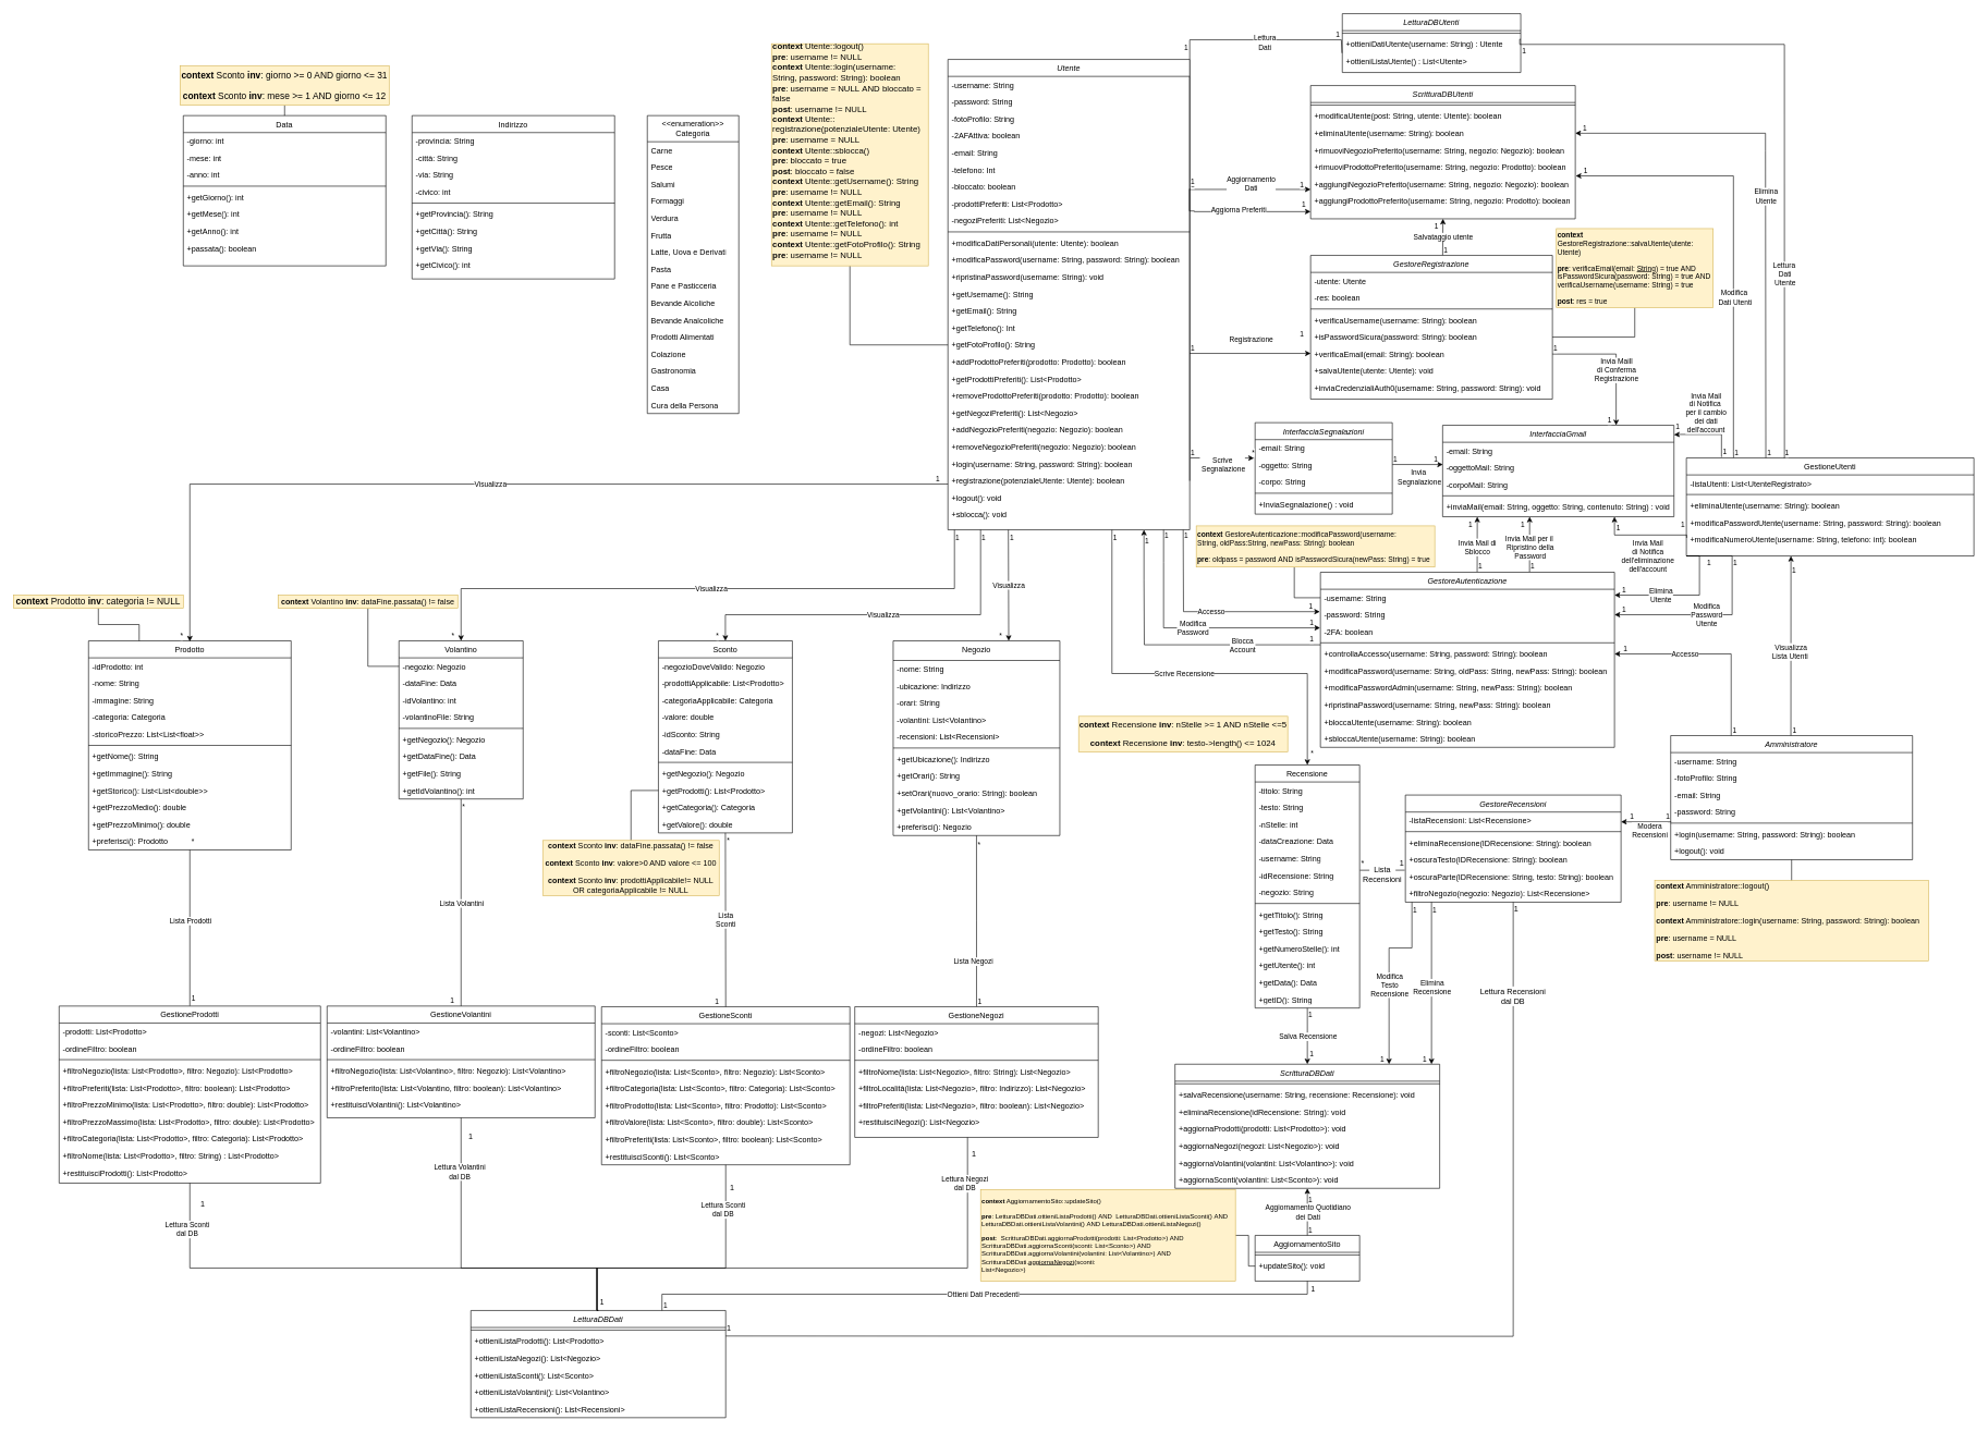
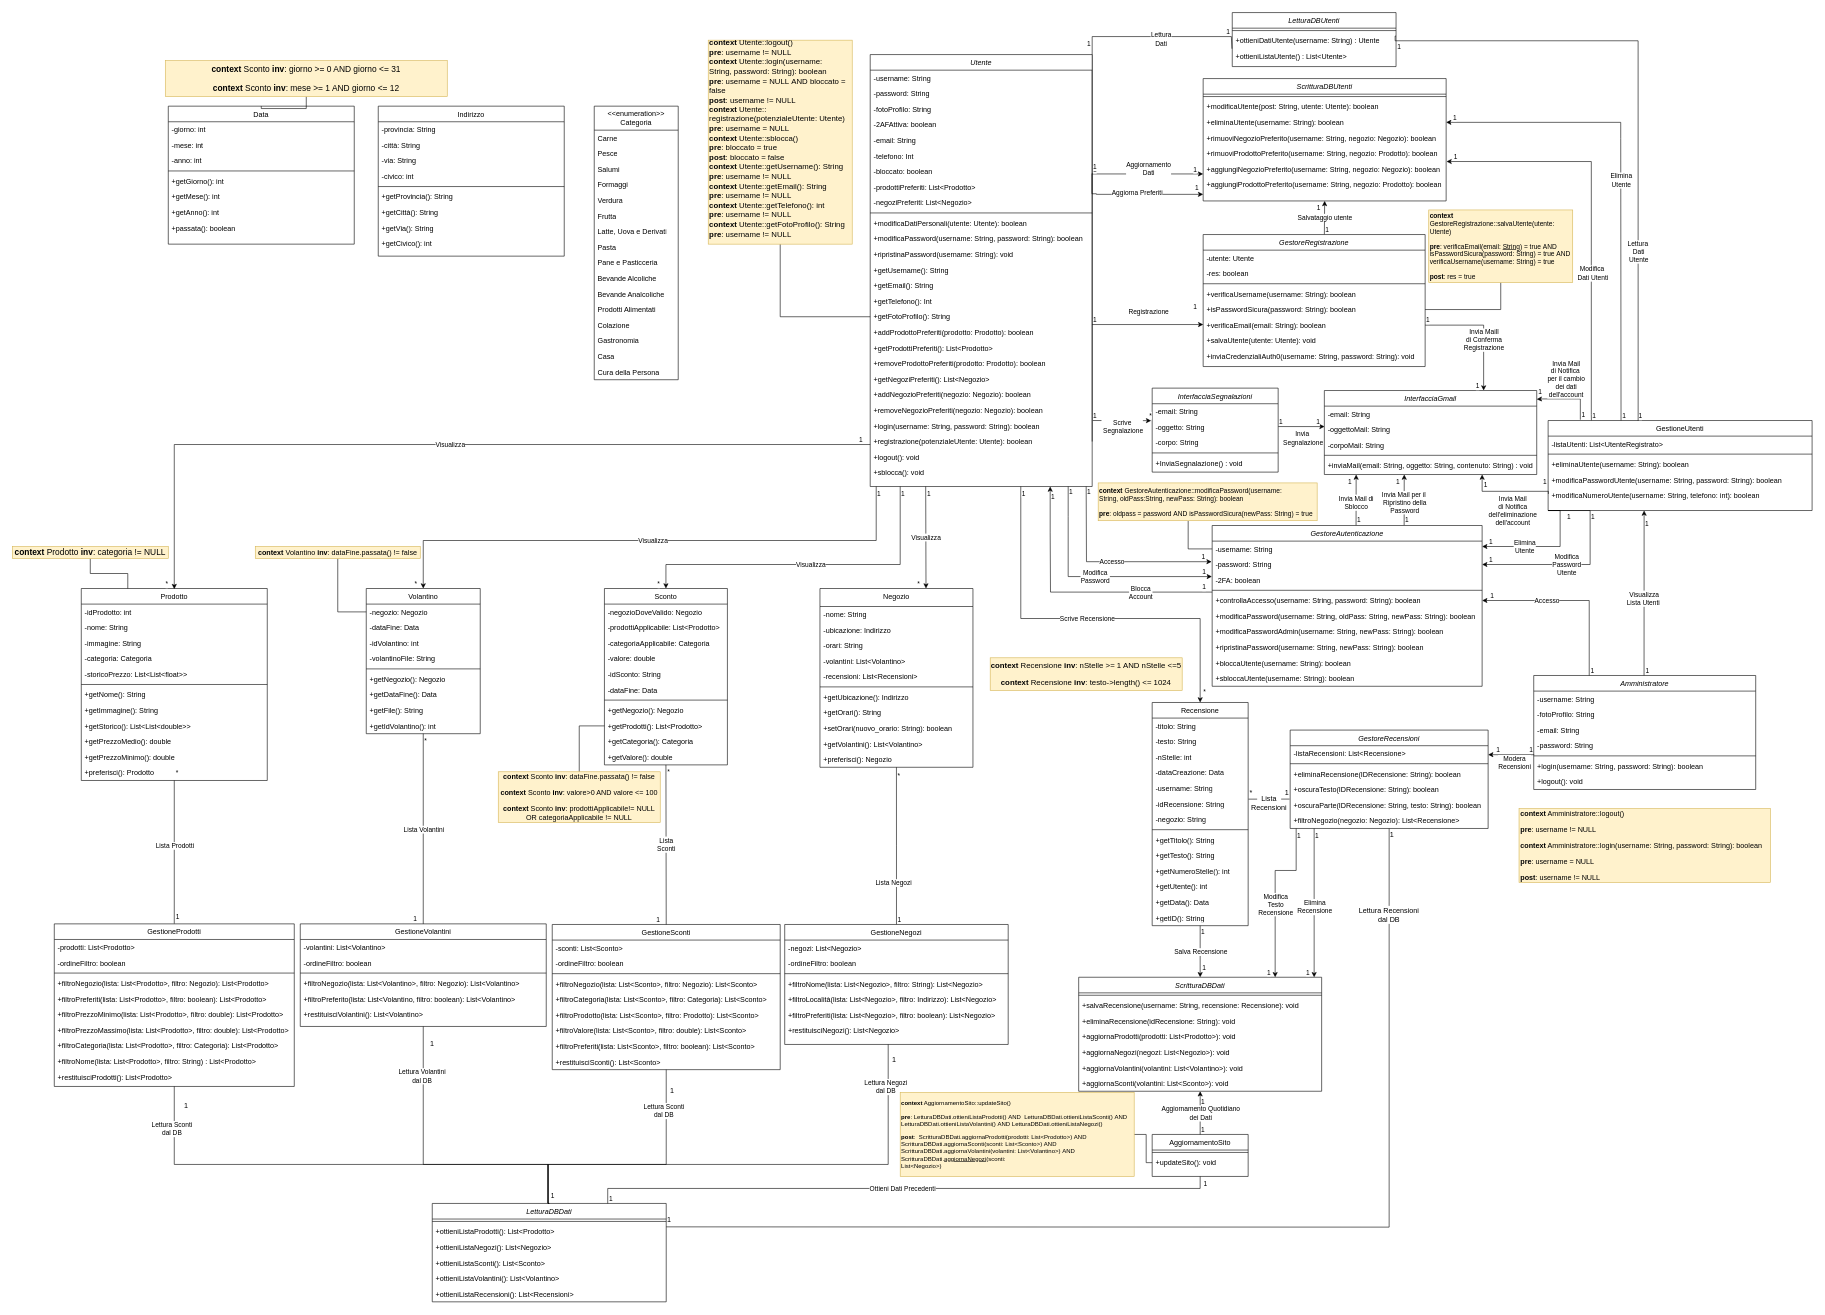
- <mxCell id="409" value="&lt;p class=&quot;MsoNormal&quot; style=&quot;font-size: 14px&quot;&gt;&lt;font style=&quot;font-size: 14px&quot;&gt;&lt;b&gt;&lt;span lang=&quot;it&quot; style=&quot;line-height: 115%&quot;&gt;context&lt;/span&gt;&lt;/b&gt;&lt;span lang=&quot;it&quot; style=&quot;line-height: 115%&quot;&gt; Sconto &lt;b&gt;inv&lt;/b&gt;: giorno &amp;gt;= 0 AND giorno &amp;lt;= 31&lt;/span&gt;&lt;/font&gt;&lt;/p&gt;&lt;p class=&quot;MsoNormal&quot; style=&quot;font-size: 14px&quot;&gt;&lt;b&gt;&lt;span lang=&quot;it&quot; style=&quot;line-height: 115%&quot;&gt;context&lt;/span&gt;&lt;/b&gt;&lt;span lang=&quot;it&quot; style=&quot;line-height: 115%&quot;&gt; Sconto &lt;b&gt;inv&lt;/b&gt;: mese&amp;nbsp;&lt;/span&gt;&lt;span&gt;&amp;gt;= 1 AND giorno &amp;lt;= 12&lt;/span&gt;&lt;/p&gt;" style="rounded=0;whiteSpace=wrap;html=1;fillColor=#fff2cc;strokeColor=#d6b656;" parent="1" vertex="1"><mxGeometry x="275" y="100" width="320" height="60" as="geometry" /></mxCell>
+ <mxCell id="409" value="&lt;p class=&quot;MsoNormal&quot; style=&quot;font-size: 14px&quot;&gt;&lt;font style=&quot;font-size: 14px&quot;&gt;&lt;b&gt;&lt;span lang=&quot;it&quot; style=&quot;line-height: 115%&quot;&gt;context&lt;/span&gt;&lt;/b&gt;&lt;span lang=&quot;it&quot; style=&quot;line-height: 115%&quot;&gt; Sconto &lt;b&gt;inv&lt;/b&gt;: giorno &amp;gt;= 0 AND giorno &amp;lt;= 31&lt;/span&gt;&lt;/font&gt;&lt;/p&gt;&lt;p class=&quot;MsoNormal&quot; style=&quot;font-size: 14px&quot;&gt;&lt;b&gt;&lt;span lang=&quot;it&quot; style=&quot;line-height: 115%&quot;&gt;context&lt;/span&gt;&lt;/b&gt;&lt;span lang=&quot;it&quot; style=&quot;line-height: 115%&quot;&gt; Sconto &lt;b&gt;inv&lt;/b&gt;: mese&amp;nbsp;&lt;/span&gt;&lt;span&gt;&amp;gt;= 1 AND giorno &amp;lt;= 12&lt;/span&gt;&lt;/p&gt;" style="rounded=0;whiteSpace=wrap;html=1;fillColor=#fff2cc;strokeColor=#d6b656;" parent="1" vertex="1"><mxGeometry x="275" y="100" width="470" height="60" as="geometry" /></mxCell>
- <mxCell id="419" style="edgeStyle=orthogonalEdgeStyle;rounded=0;orthogonalLoop=1;jettySize=auto;html=1;exitX=0.5;exitY=0;exitDx=0;exitDy=0;entryX=0.5;entryY=1;entryDx=0;entryDy=0;endArrow=none;endFill=0;" parent="1" source="420" target="190" edge="1"><mxGeometry relative="1" as="geometry" /></mxCell>
